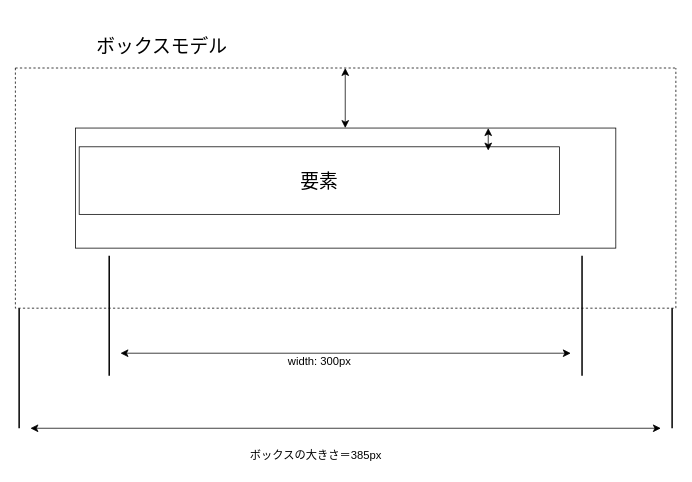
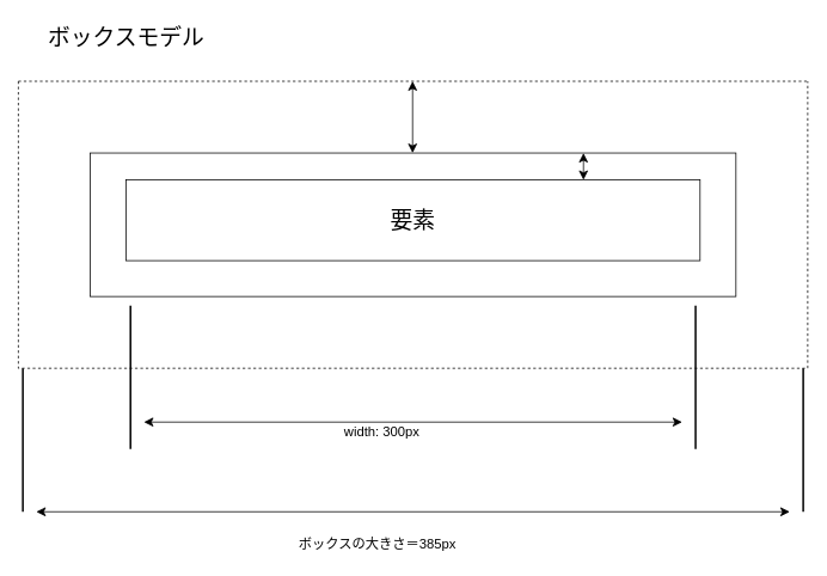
- <mxCell id="2" value="ボックスモデル" style="text;html=1;align=center;verticalAlign=middle;resizable=0;points=[];autosize=1;strokeColor=none;fillColor=none;fontSize=25;" vertex="1" parent="1"><mxGeometry x="115" y="40" width="200" height="40" as="geometry" /></mxCell>
+ <mxCell id="2" value="ボックスモデル" style="text;html=1;align=center;verticalAlign=middle;resizable=0;points=[];autosize=1;strokeColor=none;fillColor=none;fontSize=25;" vertex="1" parent="1"><mxGeometry x="40" y="20" width="200" height="40" as="geometry" /></mxCell>
- <mxCell id="5" value="要素" style="rounded=0;whiteSpace=wrap;html=1;fontSize=25;" vertex="1" parent="3"><mxGeometry x="85" y="105" width="640" height="90" as="geometry" /></mxCell>
+ <mxCell id="5" value="要素" style="rounded=0;whiteSpace=wrap;html=1;fontSize=25;" vertex="1" parent="3"><mxGeometry x="120" y="110" width="640" height="90" as="geometry" /></mxCell>
